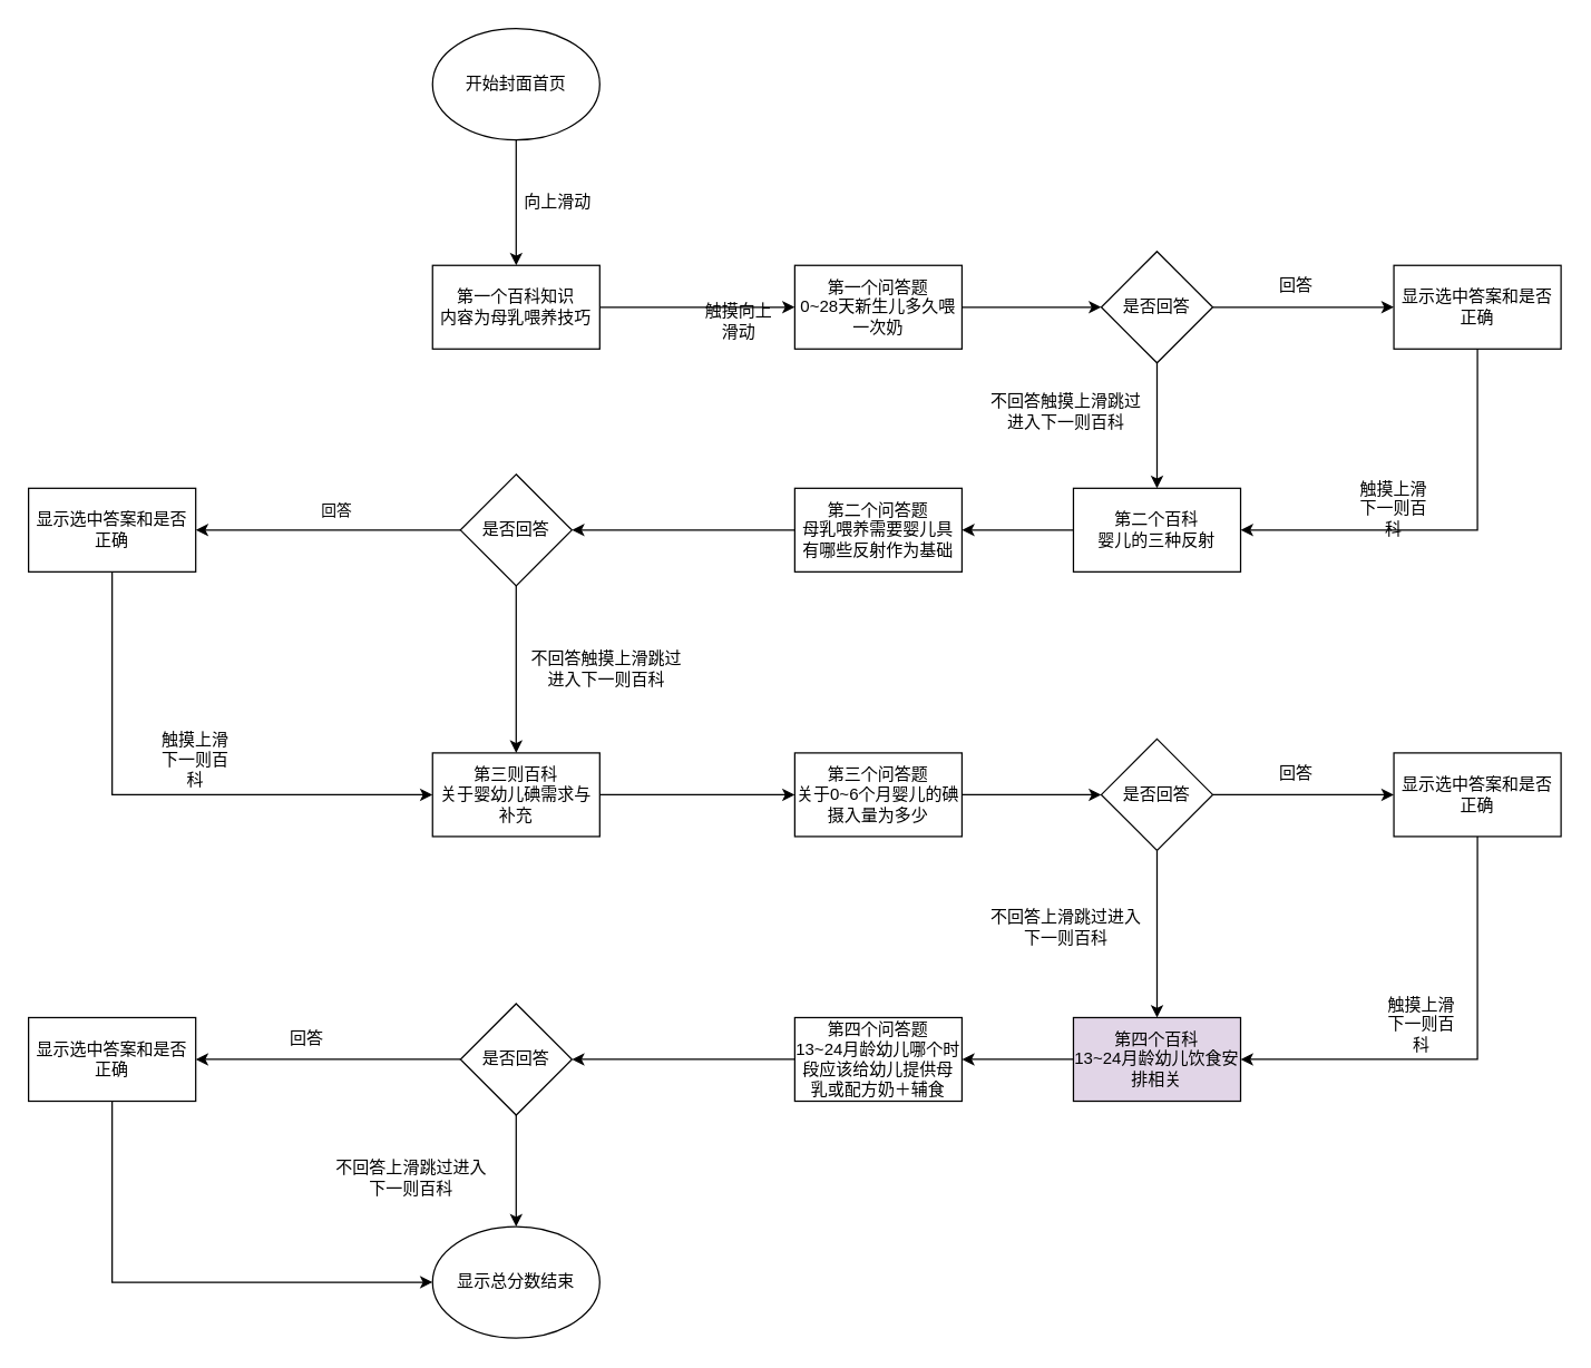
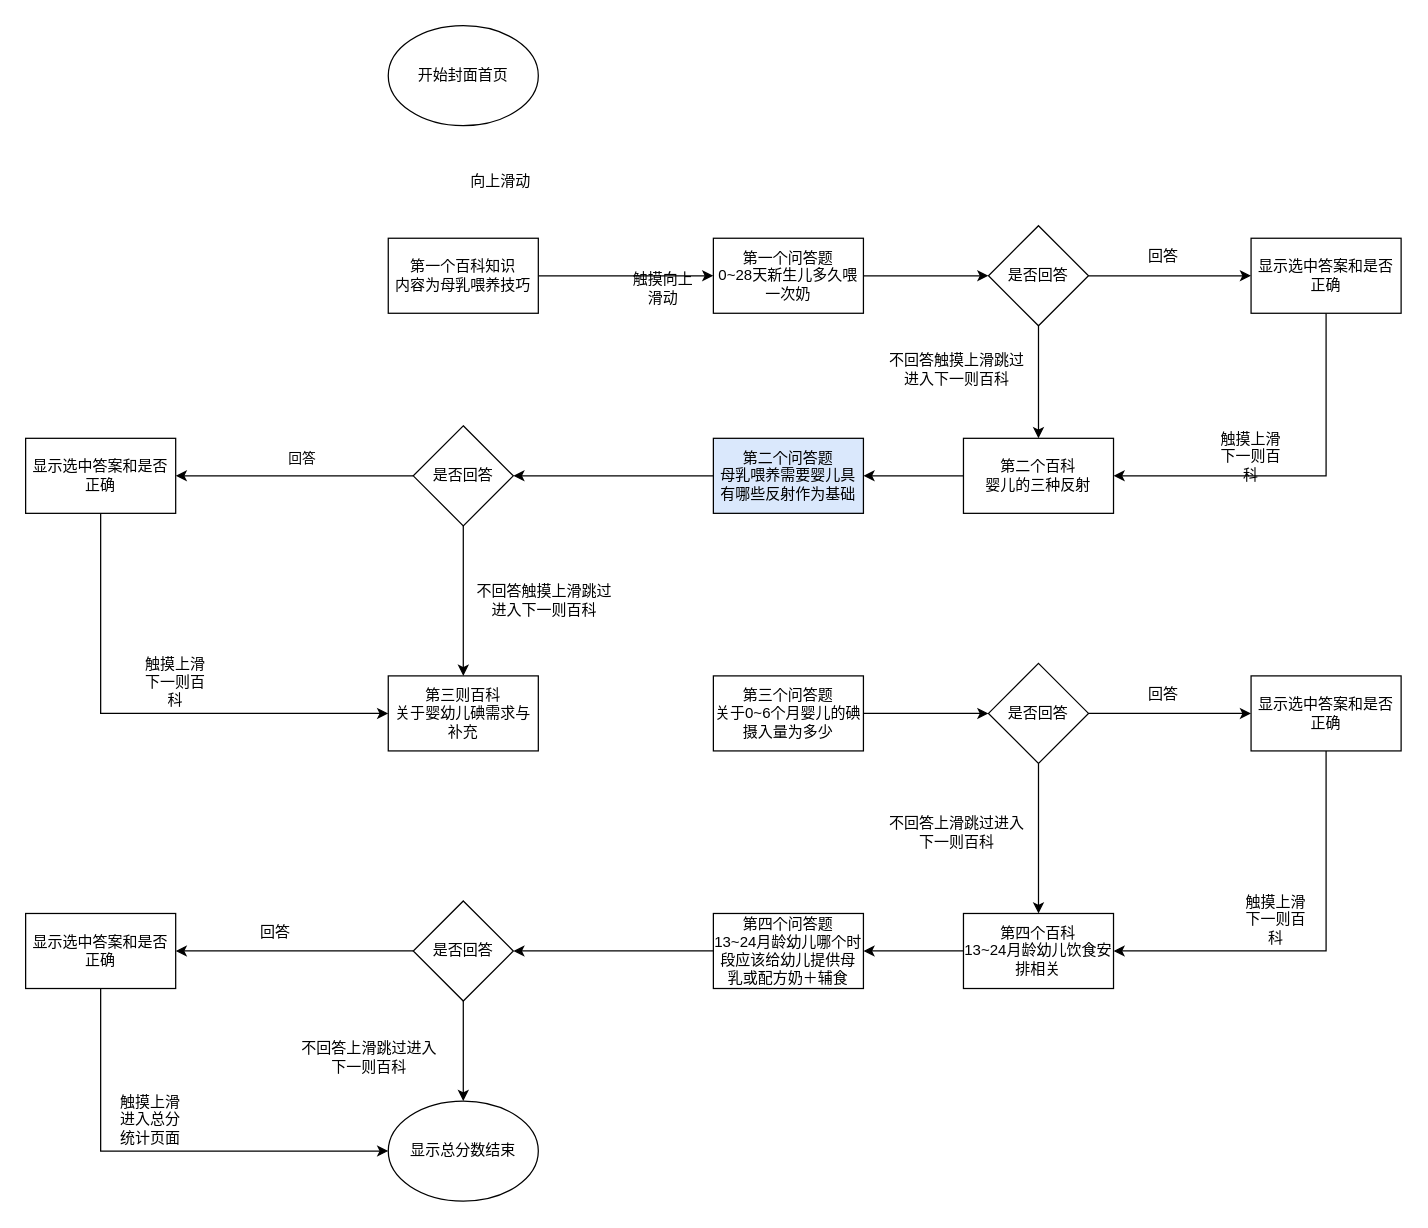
- <mxCell id="2" value="" style="edgeStyle=orthogonalEdgeStyle;rounded=0;orthogonalLoop=1;jettySize=auto;html=1;" edge="1" parent="1" source="3" target="5"><mxGeometry relative="1" as="geometry" /></mxCell>
- <mxCell id="21" value="第二个问答题&lt;div&gt;母乳喂养需要婴儿具有哪些反射作为基础&lt;/div&gt;" style="whiteSpace=wrap;html=1;" vertex="1" parent="1"><mxGeometry x="570" y="350" width="120" height="60" as="geometry" /></mxCell>
+ <mxCell id="21" value="第二个问答题&lt;div&gt;母乳喂养需要婴儿具有哪些反射作为基础&lt;/div&gt;" style="whiteSpace=wrap;html=1;fillColor=#dae8fc;" vertex="1" parent="1"><mxGeometry x="570" y="350" width="120" height="60" as="geometry" /></mxCell>
- <mxCell id="27" value="" style="edgeStyle=orthogonalEdgeStyle;rounded=0;orthogonalLoop=1;jettySize=auto;html=1;" edge="1" parent="1" source="28" target="33"><mxGeometry relative="1" as="geometry" /></mxCell>
- <mxCell id="42" value="第四个百科&lt;div&gt;13~24月龄幼儿饮食安排相关&lt;/div&gt;" style="whiteSpace=wrap;html=1;rounded=0;fillColor=#e1d5e7;" vertex="1" parent="1"><mxGeometry x="770" y="730" width="120" height="60" as="geometry" /></mxCell>
+ <mxCell id="42" value="第四个百科&lt;div&gt;13~24月龄幼儿饮食安排相关&lt;/div&gt;" style="whiteSpace=wrap;html=1;rounded=0;" vertex="1" parent="1"><mxGeometry x="770" y="730" width="120" height="60" as="geometry" /></mxCell>
+ <mxCell id="54" value="触摸上滑进入总分统计页面" style="text;html=1;align=center;verticalAlign=middle;whiteSpace=wrap;rounded=0;" vertex="1" parent="1"><mxGeometry x="90" y="880" width="60" height="30" as="geometry" /></mxCell>
